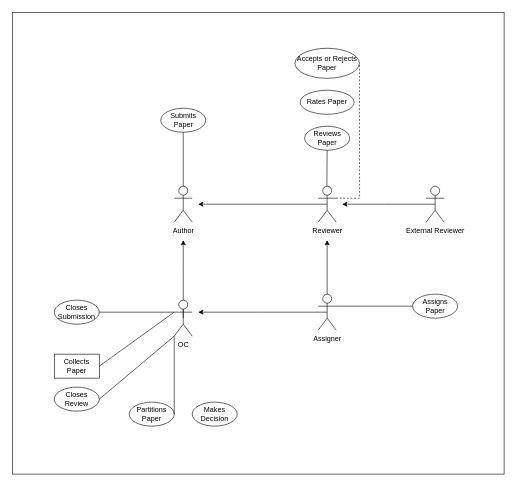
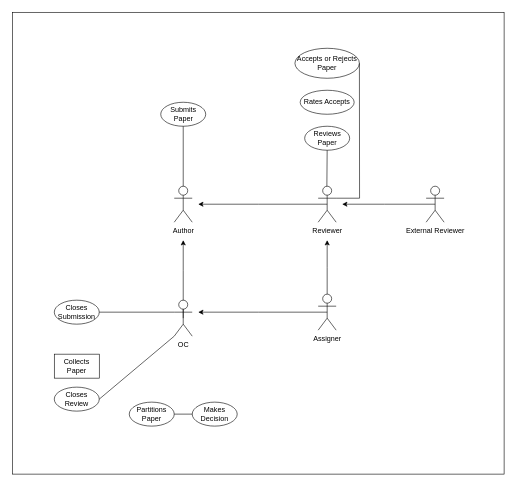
- <mxCell id="18" value="Rates Paper" style="ellipse;whiteSpace=wrap;html=1;" parent="1" vertex="1"><mxGeometry x="500" y="150" width="90" height="40" as="geometry" /></mxCell>
+ <mxCell id="18" value="Rates Accepts" style="ellipse;whiteSpace=wrap;html=1;" parent="1" vertex="1"><mxGeometry x="500" y="150" width="90" height="40" as="geometry" /></mxCell>
- <mxCell id="14" value="Submits Paper" style="ellipse;whiteSpace=wrap;html=1;" parent="1" vertex="1"><mxGeometry x="267.5" y="180" width="75" height="40" as="geometry" /></mxCell>
+ <mxCell id="14" value="Submits Paper" style="ellipse;whiteSpace=wrap;html=1;" parent="1" vertex="1"><mxGeometry x="267.5" y="170" width="75" height="40" as="geometry" /></mxCell>
- <mxCell id="20" value="" style="endArrow=none;html=1;rounded=0;entryX=1;entryY=0.5;entryDx=0;entryDy=0;exitX=1;exitY=0.333;exitDx=0;exitDy=0;exitPerimeter=0;dashed=1;" parent="1" source="10" target="19" edge="1"><mxGeometry width="50" height="50" relative="1" as="geometry"><mxPoint x="490" y="290" as="sourcePoint" /><mxPoint x="540" y="240" as="targetPoint" /><Array as="points"><mxPoint x="599" y="330" /></Array></mxGeometry></mxCell>
+ <mxCell id="20" value="" style="endArrow=none;html=1;rounded=0;entryX=1;entryY=0.5;entryDx=0;entryDy=0;exitX=1;exitY=0.333;exitDx=0;exitDy=0;exitPerimeter=0;" parent="1" source="10" target="19" edge="1"><mxGeometry width="50" height="50" relative="1" as="geometry"><mxPoint x="490" y="290" as="sourcePoint" /><mxPoint x="540" y="240" as="targetPoint" /><Array as="points"><mxPoint x="599" y="330" /></Array></mxGeometry></mxCell>
- <mxCell id="22" value="" style="endArrow=none;html=1;rounded=0;entryX=0;entryY=0.5;entryDx=0;entryDy=0;exitX=1;exitY=0.333;exitDx=0;exitDy=0;exitPerimeter=0;" parent="1" source="7" target="21" edge="1"><mxGeometry width="50" height="50" relative="1" as="geometry"><mxPoint x="490" y="590" as="sourcePoint" /><mxPoint x="540" y="540" as="targetPoint" /></mxGeometry></mxCell>
- <mxCell id="21" value="Assigns Paper" style="ellipse;whiteSpace=wrap;html=1;" parent="1" vertex="1"><mxGeometry x="687.5" y="490" width="75" height="40" as="geometry" /></mxCell>
- <mxCell id="30" value="" style="endArrow=none;html=1;rounded=0;exitX=1;exitY=0.5;exitDx=0;exitDy=0;entryX=0;entryY=0.333;entryDx=0;entryDy=0;entryPerimeter=0;" parent="1" source="26" target="4" edge="1"><mxGeometry width="50" height="50" relative="1" as="geometry"><mxPoint x="290" y="680" as="sourcePoint" /><mxPoint x="340" y="630" as="targetPoint" /></mxGeometry></mxCell>
- <mxCell id="29" value="" style="endArrow=none;html=1;rounded=0;exitX=1;exitY=0.5;exitDx=0;exitDy=0;entryX=0;entryY=1;entryDx=0;entryDy=0;entryPerimeter=0;" parent="1" source="24" target="4" edge="1"><mxGeometry width="50" height="50" relative="1" as="geometry"><mxPoint x="290" y="680" as="sourcePoint" /><mxPoint x="340" y="630" as="targetPoint" /></mxGeometry></mxCell>
+ <mxCell id="29" value="" style="endArrow=none;html=1;rounded=0;exitX=1;exitY=0.5;exitDx=0;exitDy=0;" parent="1" source="24" target="25" edge="1"><mxGeometry width="50" height="50" relative="1" as="geometry"><mxPoint x="290" y="680" as="sourcePoint" /><mxPoint x="340" y="630" as="targetPoint" /></mxGeometry></mxCell>
